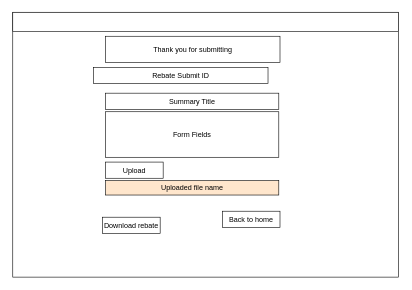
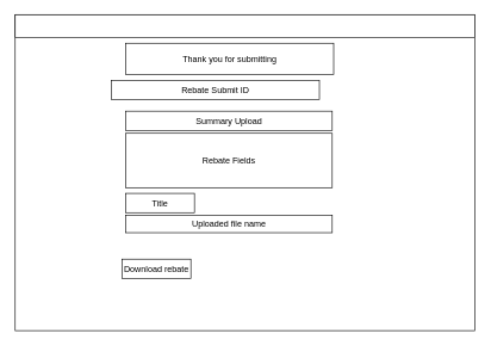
- <mxCell id="6" value="Summary Title" style="rounded=0;whiteSpace=wrap;html=1;" vertex="1" parent="1"><mxGeometry x="175" y="155" width="289" height="27" as="geometry" /></mxCell>
+ <mxCell id="6" value="Summary Upload" style="rounded=0;whiteSpace=wrap;html=1;" vertex="1" parent="1"><mxGeometry x="175" y="155" width="289" height="27" as="geometry" /></mxCell>
- <mxCell id="7" value="Form Fields" style="rounded=0;whiteSpace=wrap;html=1;" vertex="1" parent="1"><mxGeometry x="175" y="186" width="289" height="76" as="geometry" /></mxCell>
+ <mxCell id="7" value="Rebate Fields" style="rounded=0;whiteSpace=wrap;html=1;" vertex="1" parent="1"><mxGeometry x="175" y="186" width="289" height="76" as="geometry" /></mxCell>
- <mxCell id="8" value="Upload" style="rounded=0;whiteSpace=wrap;html=1;" vertex="1" parent="1"><mxGeometry x="175" y="270" width="96" height="27" as="geometry" /></mxCell>
+ <mxCell id="8" value="Title" style="rounded=0;whiteSpace=wrap;html=1;" vertex="1" parent="1"><mxGeometry x="175" y="270" width="96" height="27" as="geometry" /></mxCell>
- <mxCell id="9" value="Uploaded file name" style="rounded=0;whiteSpace=wrap;html=1;fillColor=#ffe6cc;" vertex="1" parent="1"><mxGeometry x="175" y="301" width="289" height="24" as="geometry" /></mxCell>
+ <mxCell id="9" value="Uploaded file name" style="rounded=0;whiteSpace=wrap;html=1;" vertex="1" parent="1"><mxGeometry x="175" y="301" width="289" height="24" as="geometry" /></mxCell>
- <mxCell id="11" value="Back to home" style="rounded=0;whiteSpace=wrap;html=1;" vertex="1" parent="1"><mxGeometry x="370" y="352" width="96" height="27" as="geometry" /></mxCell>
